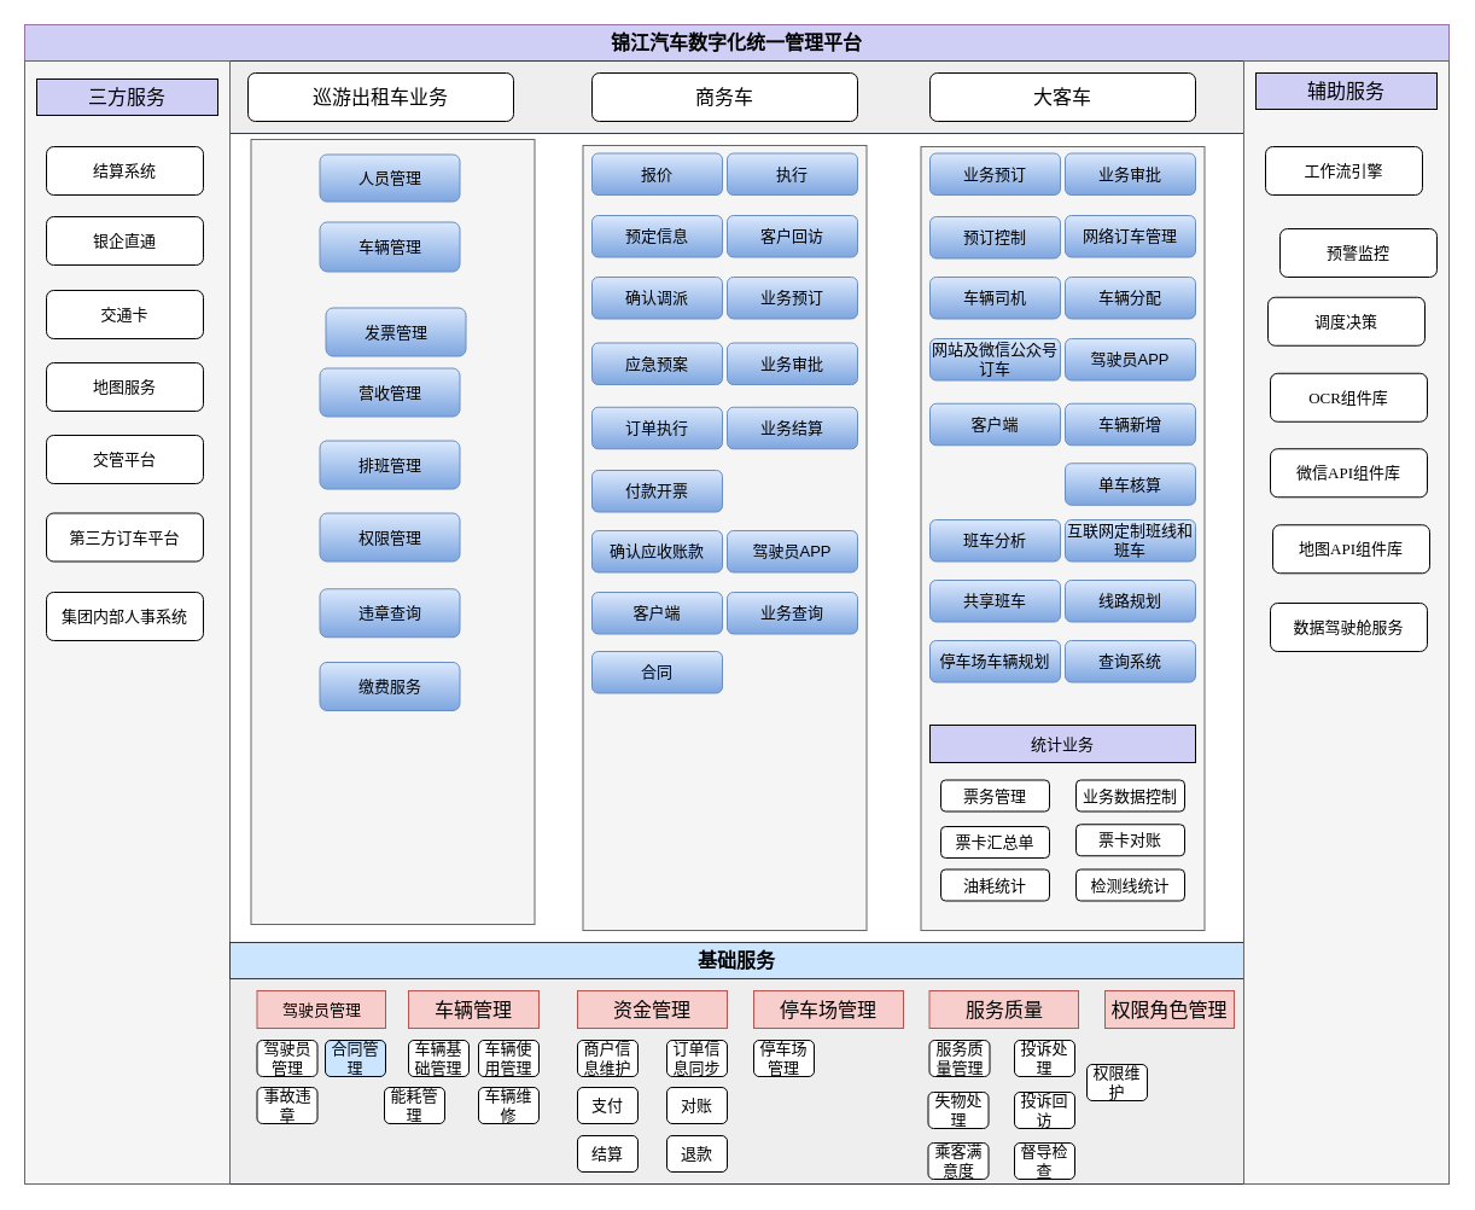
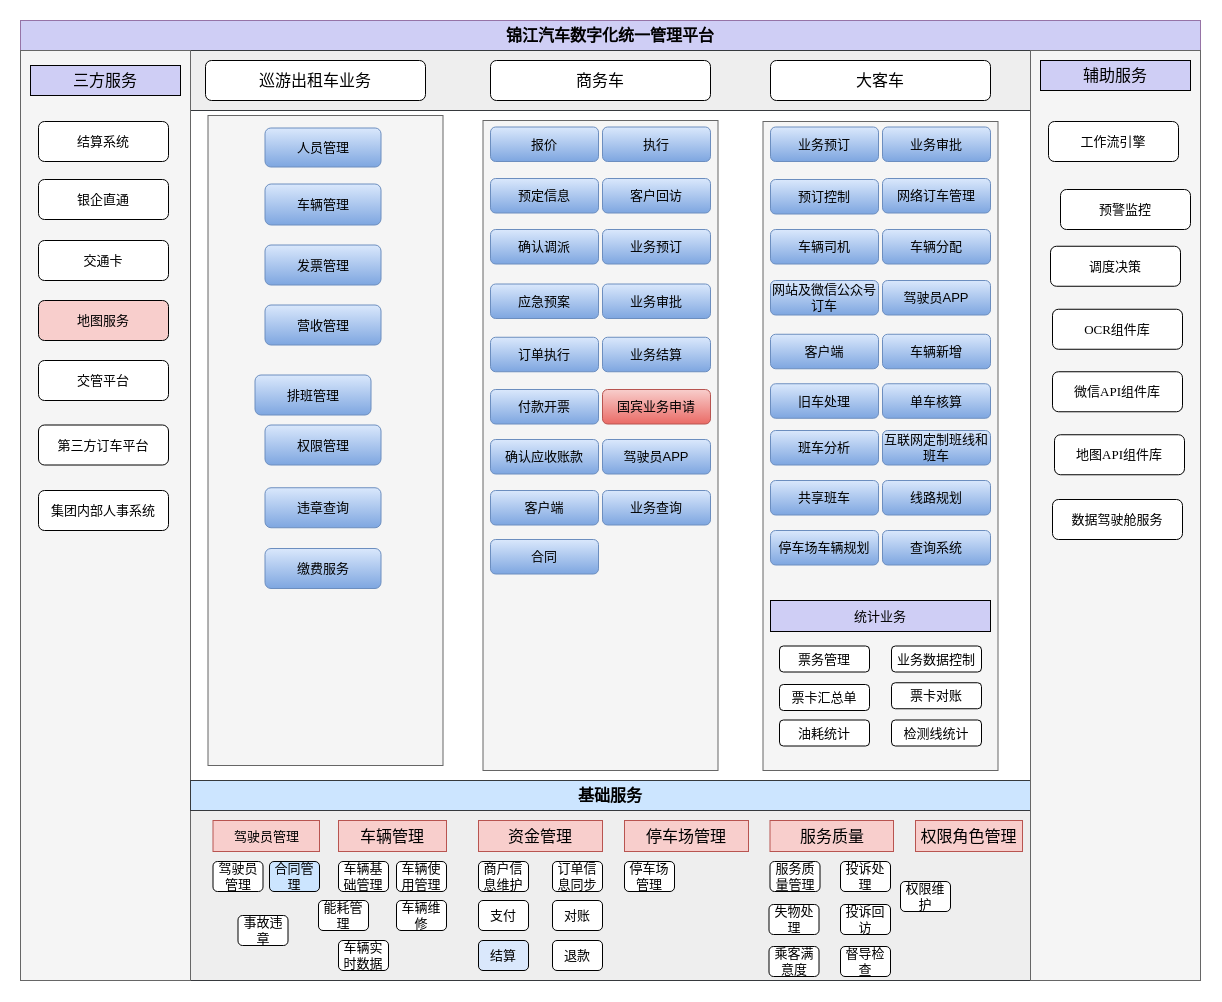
- <mxCell id="19" value="发票管理" style="rounded=1;whiteSpace=wrap;html=1;fontSize=13;fillColor=#dae8fc;strokeColor=#6c8ebf;gradientColor=#7ea6e0;" parent="1" vertex="1"><mxGeometry x="269.5" y="254.5" width="116" height="40" as="geometry" /></mxCell>
+ <mxCell id="19" value="发票管理" style="rounded=1;whiteSpace=wrap;html=1;fontSize=13;fillColor=#dae8fc;strokeColor=#6c8ebf;gradientColor=#7ea6e0;" parent="1" vertex="1"><mxGeometry x="264.5" y="244.5" width="116" height="40" as="geometry" /></mxCell>
- <mxCell id="14" value="地图服务" style="rounded=1;whiteSpace=wrap;html=1;fontSize=13;" parent="1" vertex="1"><mxGeometry x="38" y="300" width="130" height="40" as="geometry" /></mxCell>
+ <mxCell id="14" value="地图服务" style="rounded=1;whiteSpace=wrap;html=1;fontSize=13;fillColor=#f8cecc;" parent="1" vertex="1"><mxGeometry x="38" y="300" width="130" height="40" as="geometry" /></mxCell>
- <mxCell id="21" value="排班管理" style="rounded=1;whiteSpace=wrap;html=1;fontSize=13;fillColor=#dae8fc;strokeColor=#6c8ebf;gradientColor=#7ea6e0;" parent="1" vertex="1"><mxGeometry x="264.5" y="364.5" width="116" height="40" as="geometry" /></mxCell>
+ <mxCell id="21" value="排班管理" style="rounded=1;whiteSpace=wrap;html=1;fontSize=13;fillColor=#dae8fc;strokeColor=#6c8ebf;gradientColor=#7ea6e0;" parent="1" vertex="1"><mxGeometry x="254.5" y="374.5" width="116" height="40" as="geometry" /></mxCell>
+ <mxCell id="60" value="旧车处理" style="rounded=1;whiteSpace=wrap;html=1;fontSize=13;fillColor=#dae8fc;strokeColor=#6c8ebf;gradientColor=#7ea6e0;" parent="1" vertex="1"><mxGeometry x="770" y="383.25" width="108" height="34.5" as="geometry" /></mxCell>
+ <mxCell id="38" value="国宾业务申请" style="rounded=1;whiteSpace=wrap;html=1;fontSize=13;fillColor=#f8cecc;strokeColor=#b85450;gradientColor=#ea6b66;" parent="1" vertex="1"><mxGeometry x="602" y="389" width="108" height="34.5" as="geometry" /></mxCell>
- <mxCell id="73" value="事故违章" style="rounded=1;whiteSpace=wrap;html=1;fontSize=13;" parent="1" vertex="1"><mxGeometry x="212.5" y="900" width="50" height="30" as="geometry" /></mxCell>
+ <mxCell id="73" value="事故违章" style="rounded=1;whiteSpace=wrap;html=1;fontSize=13;" parent="1" vertex="1"><mxGeometry x="237.5" y="915" width="50" height="30" as="geometry" /></mxCell>
+ <mxCell id="84" value="车辆实时数据" style="rounded=1;whiteSpace=wrap;html=1;fontSize=13;" parent="1" vertex="1"><mxGeometry x="338" y="940" width="50" height="30" as="geometry" /></mxCell>
- <mxCell id="107" value="结算" style="rounded=1;whiteSpace=wrap;html=1;fontSize=13;" vertex="1" parent="1"><mxGeometry x="478" y="940" width="50" height="30" as="geometry" /></mxCell>
+ <mxCell id="107" value="结算" style="rounded=1;whiteSpace=wrap;html=1;fontSize=13;fillColor=#dae8fc;" vertex="1" parent="1"><mxGeometry x="478" y="940" width="50" height="30" as="geometry" /></mxCell>
